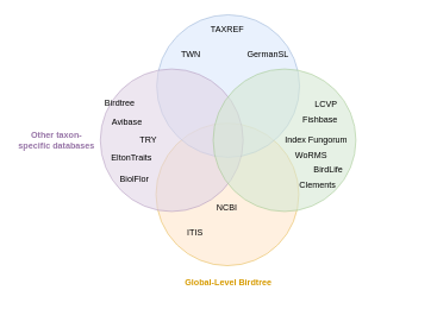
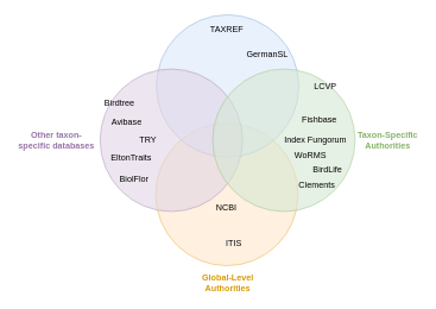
- <mxCell id="15" value="TWN" style="text;html=1;strokeColor=none;fillColor=none;align=center;verticalAlign=middle;whiteSpace=wrap;rounded=0;opacity=60;" vertex="1" parent="1"><mxGeometry x="236" y="64.5" width="62" height="20" as="geometry" /></mxCell>
- <mxCell id="17" value="LCVP" style="text;html=1;strokeColor=none;fillColor=none;align=center;verticalAlign=middle;whiteSpace=wrap;rounded=0;opacity=60;" vertex="1" parent="1"><mxGeometry x="437" y="136" width="39" height="20" as="geometry" /></mxCell>
+ <mxCell id="17" value="LCVP" style="text;html=1;strokeColor=none;fillColor=none;align=center;verticalAlign=middle;whiteSpace=wrap;rounded=0;opacity=60;" vertex="1" parent="1"><mxGeometry x="437" y="111" width="39" height="20" as="geometry" /></mxCell>
+ <mxCell id="7" value="Taxon-Specific Authorities" style="text;html=1;align=center;verticalAlign=middle;whiteSpace=wrap;rounded=0;opacity=60;fontColor=#82B366;fontStyle=1" vertex="1" parent="1"><mxGeometry x="498" y="180.5" width="92" height="30" as="geometry" /></mxCell>
- <mxCell id="9" value="ITIS" style="text;html=1;strokeColor=none;fillColor=none;align=center;verticalAlign=middle;whiteSpace=wrap;rounded=0;opacity=60;" vertex="1" parent="1"><mxGeometry x="253" y="316" width="40" height="20" as="geometry" /></mxCell>
+ <mxCell id="9" value="ITIS" style="text;html=1;strokeColor=none;fillColor=none;align=center;verticalAlign=middle;whiteSpace=wrap;rounded=0;opacity=60;" vertex="1" parent="1"><mxGeometry x="308" y="331" width="40" height="20" as="geometry" /></mxCell>
- <mxCell id="6" value="Global-Level Birdtree" style="text;html=1;align=center;verticalAlign=middle;whiteSpace=wrap;rounded=0;opacity=60;fontColor=#D79B00;fontStyle=1" vertex="1" parent="1"><mxGeometry x="252.5" y="381" width="133" height="30" as="geometry" /></mxCell>
+ <mxCell id="6" value="Global-Level Authorities" style="text;html=1;align=center;verticalAlign=middle;whiteSpace=wrap;rounded=0;opacity=60;fontColor=#D79B00;fontStyle=1" vertex="1" parent="1"><mxGeometry x="252.5" y="381" width="133" height="30" as="geometry" /></mxCell>
